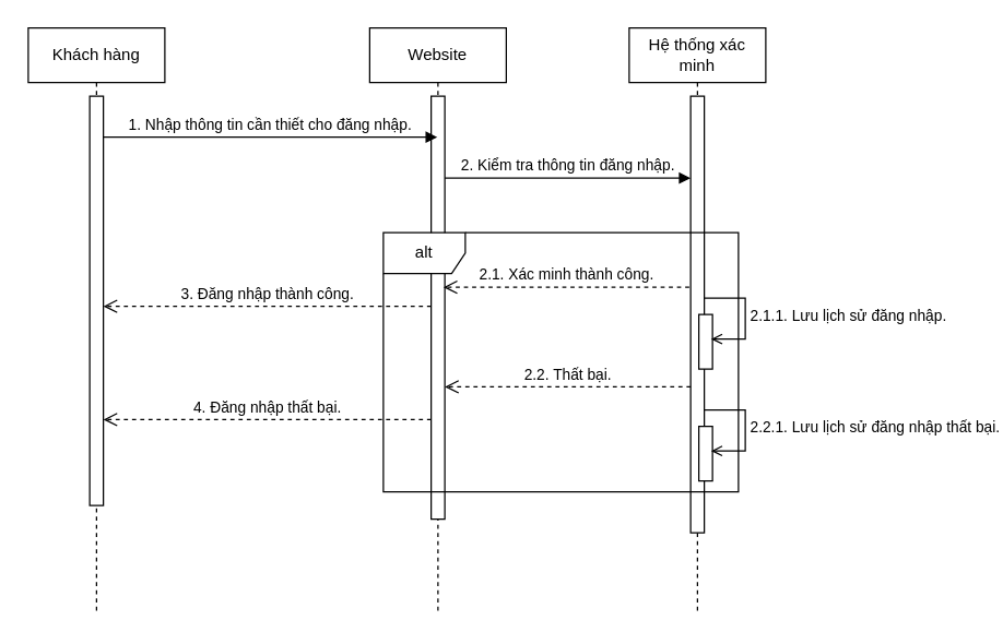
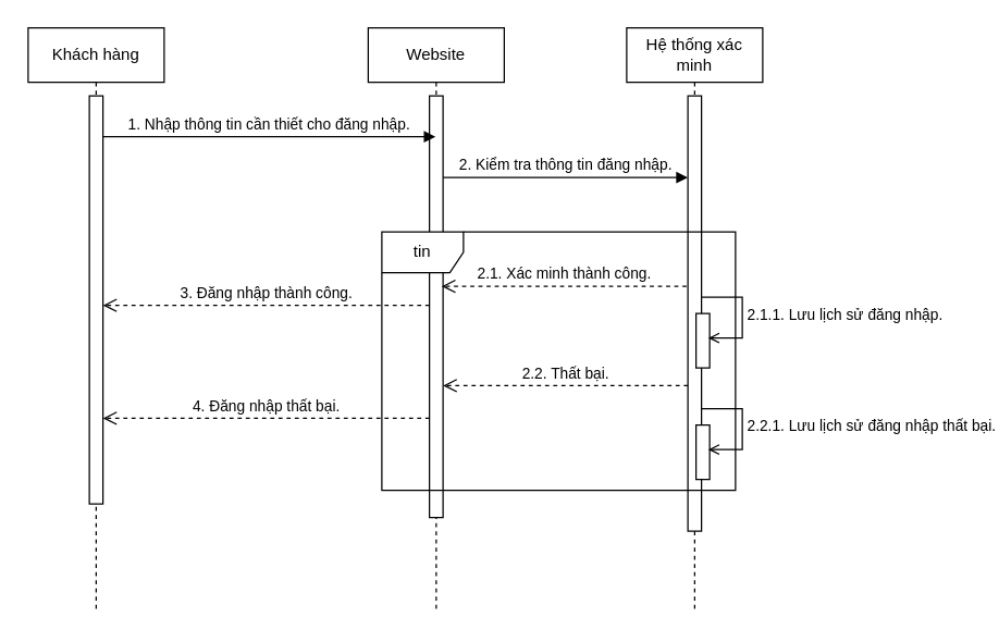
- <mxCell id="13" value="alt" style="shape=umlFrame;whiteSpace=wrap;html=1;pointerEvents=0;" parent="1" vertex="1"><mxGeometry x="280" y="170" width="260" height="190" as="geometry" /></mxCell>
+ <mxCell id="13" value="tin" style="shape=umlFrame;whiteSpace=wrap;html=1;pointerEvents=0;" parent="1" vertex="1"><mxGeometry x="280" y="170" width="260" height="190" as="geometry" /></mxCell>
